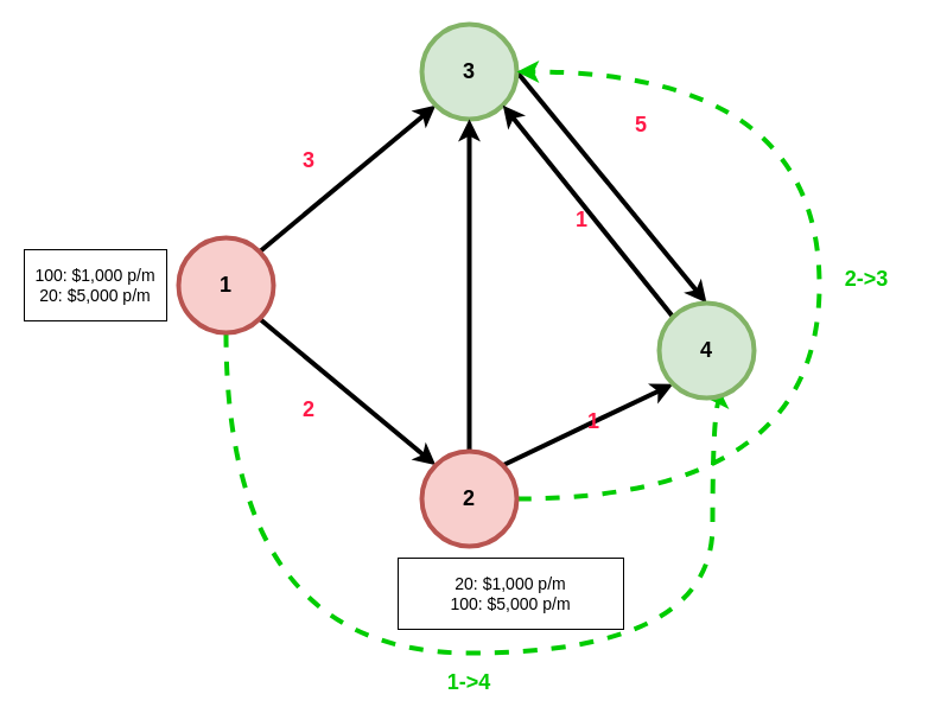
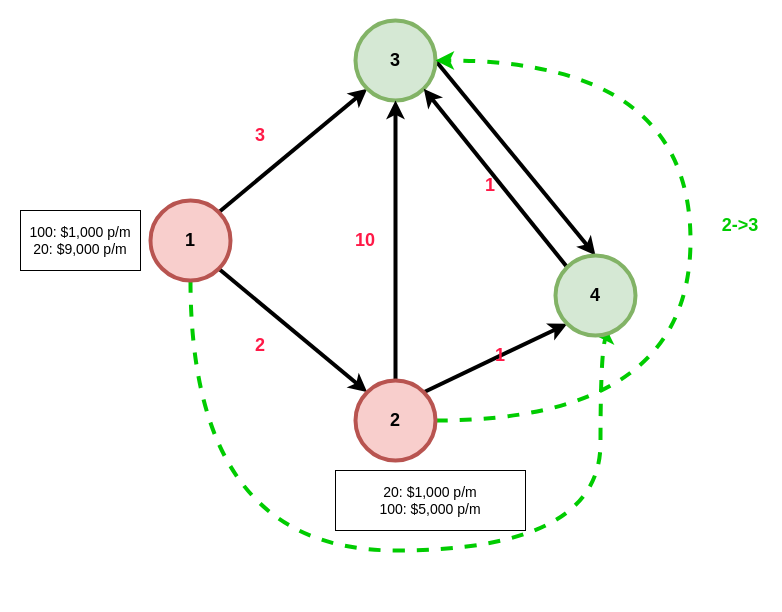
- <mxCell id="15" value="5" style="text;html=1;strokeColor=none;fillColor=none;align=center;verticalAlign=middle;whiteSpace=wrap;rounded=0;fontStyle=1;fontSize=18;fontColor=#FF1947;" vertex="1" parent="1"><mxGeometry x="510" y="90" width="60" height="30" as="geometry" /></mxCell>
- <mxCell id="21" value="&lt;font color=&quot;#00cc00&quot;&gt;2-&amp;gt;3&lt;/font&gt;" style="text;html=1;strokeColor=none;fillColor=none;align=center;verticalAlign=middle;whiteSpace=wrap;rounded=0;fontStyle=1;fontSize=18;fontColor=#FF1947;" vertex="1" parent="1"><mxGeometry x="700" y="220" width="60" height="30" as="geometry" /></mxCell>
+ <mxCell id="21" value="&lt;font color=&quot;#00cc00&quot;&gt;2-&amp;gt;3&lt;/font&gt;" style="text;html=1;strokeColor=none;fillColor=none;align=center;verticalAlign=middle;whiteSpace=wrap;rounded=0;fontStyle=1;fontSize=18;fontColor=#FF1947;" vertex="1" parent="1"><mxGeometry x="710" y="210" width="60" height="30" as="geometry" /></mxCell>
- <mxCell id="22" value="100: $1,000 p/m&lt;br style=&quot;font-size: 14px;&quot;&gt;20: $5,000 p/m" style="rounded=0;whiteSpace=wrap;html=1;fontSize=14;fontStyle=0" vertex="1" parent="1"><mxGeometry x="20" y="210" width="120" height="60" as="geometry" /></mxCell>
+ <mxCell id="22" value="100: $1,000 p/m&lt;br style=&quot;font-size: 14px;&quot;&gt;20: $9,000 p/m" style="rounded=0;whiteSpace=wrap;html=1;fontSize=14;fontStyle=0" vertex="1" parent="1"><mxGeometry x="20" y="210" width="120" height="60" as="geometry" /></mxCell>
+ <mxCell id="19" value="10" style="text;html=1;strokeColor=none;fillColor=none;align=center;verticalAlign=middle;whiteSpace=wrap;rounded=0;fontStyle=1;fontSize=18;fontColor=#FF1947;" vertex="1" parent="1"><mxGeometry x="335" y="225" width="60" height="30" as="geometry" /></mxCell>
- <mxCell id="20" value="&lt;font color=&quot;#00cc00&quot;&gt;1-&amp;gt;4&lt;/font&gt;" style="text;html=1;strokeColor=none;fillColor=none;align=center;verticalAlign=middle;whiteSpace=wrap;rounded=0;fontStyle=1;fontSize=18;fontColor=#FF1947;" vertex="1" parent="1"><mxGeometry x="365" y="560" width="60" height="30" as="geometry" /></mxCell>
